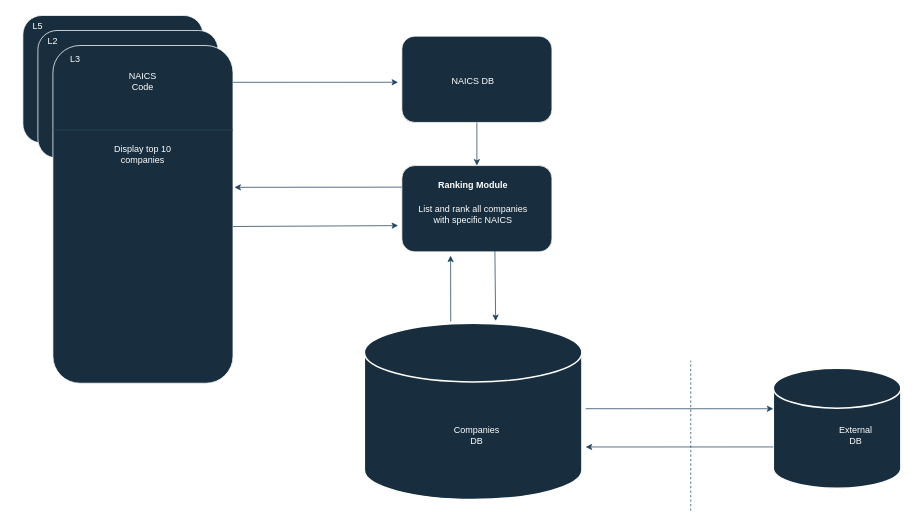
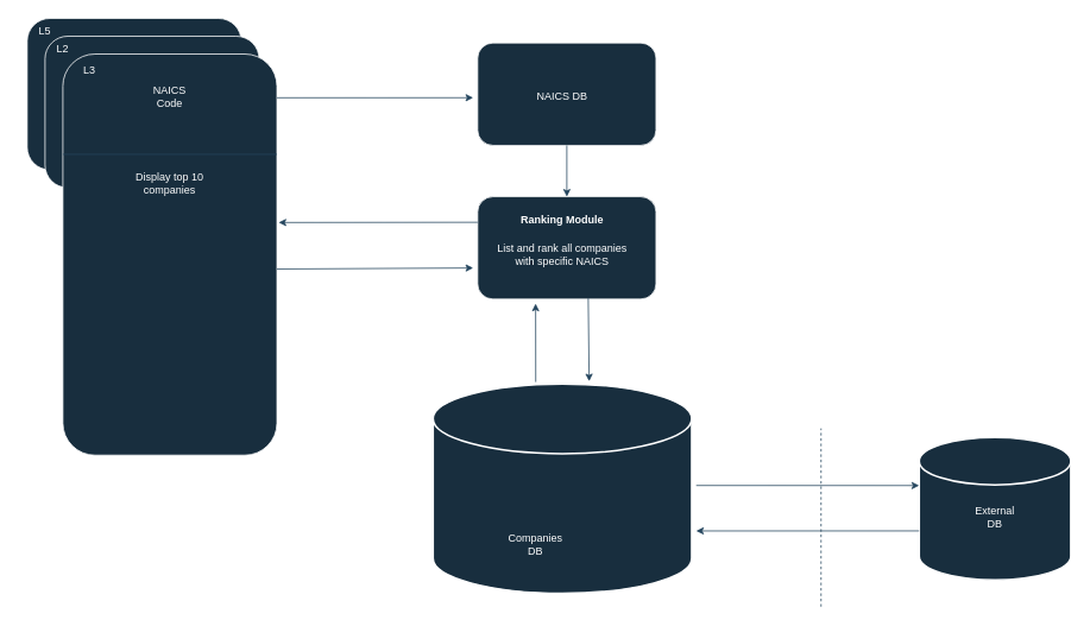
- <mxCell id="18" value="Companies DB" style="text;html=1;align=center;verticalAlign=middle;whiteSpace=wrap;rounded=0;labelBackgroundColor=none;fontColor=#FFFFFF;" parent="1" vertex="1"><mxGeometry x="605" y="565" width="60" height="30" as="geometry" /></mxCell>
+ <mxCell id="18" value="Companies DB" style="text;html=1;align=center;verticalAlign=middle;whiteSpace=wrap;rounded=0;labelBackgroundColor=none;fontColor=#FFFFFF;" parent="1" vertex="1"><mxGeometry x="570" y="595" width="60" height="30" as="geometry" /></mxCell>
- <mxCell id="17" value="External DB" style="text;html=1;align=center;verticalAlign=middle;whiteSpace=wrap;rounded=0;labelBackgroundColor=none;fontColor=#FFFFFF;" parent="1" vertex="1"><mxGeometry x="1110" y="565" width="60" height="30" as="geometry" /></mxCell>
+ <mxCell id="17" value="External DB" style="text;html=1;align=center;verticalAlign=middle;whiteSpace=wrap;rounded=0;labelBackgroundColor=none;fontColor=#FFFFFF;" parent="1" vertex="1"><mxGeometry x="1085" y="565" width="60" height="30" as="geometry" /></mxCell>
